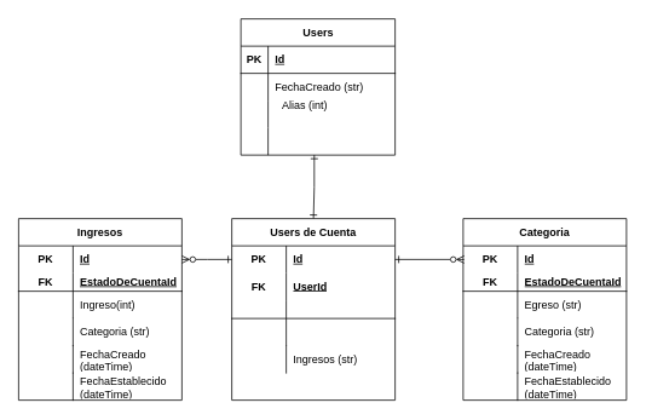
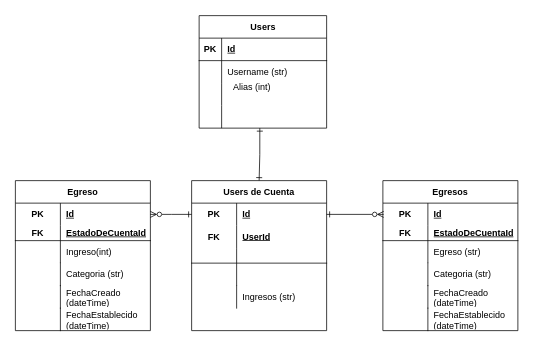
- <mxCell id="9" value="FechaCreado (str)" style="shape=partialRectangle;connectable=0;fillColor=none;top=0;left=0;bottom=0;right=0;align=left;spacingLeft=6;overflow=hidden;whiteSpace=wrap;html=1;" vertex="1" parent="7"><mxGeometry x="30" width="140" height="30" as="geometry"><mxRectangle width="140" height="30" as="alternateBounds" /></mxGeometry></mxCell>
+ <mxCell id="9" value="Username (str)" style="shape=partialRectangle;connectable=0;fillColor=none;top=0;left=0;bottom=0;right=0;align=left;spacingLeft=6;overflow=hidden;whiteSpace=wrap;html=1;" vertex="1" parent="7"><mxGeometry x="30" width="140" height="30" as="geometry"><mxRectangle width="140" height="30" as="alternateBounds" /></mxGeometry></mxCell>
- <mxCell id="44" value="Ingresos" style="shape=table;startSize=30;container=1;collapsible=1;childLayout=tableLayout;fixedRows=1;rowLines=0;fontStyle=1;align=center;resizeLast=1;html=1;whiteSpace=wrap;" vertex="1" parent="1"><mxGeometry x="20" y="240" width="180" height="200" as="geometry" /></mxCell>
+ <mxCell id="44" value="Egreso" style="shape=table;startSize=30;container=1;collapsible=1;childLayout=tableLayout;fixedRows=1;rowLines=0;fontStyle=1;align=center;resizeLast=1;html=1;whiteSpace=wrap;" vertex="1" parent="1"><mxGeometry x="20" y="240" width="180" height="200" as="geometry" /></mxCell>
- <mxCell id="31" value="Categoria" style="shape=table;startSize=30;container=1;collapsible=1;childLayout=tableLayout;fixedRows=1;rowLines=0;fontStyle=1;align=center;resizeLast=1;html=1;whiteSpace=wrap;" vertex="1" parent="1"><mxGeometry x="510" y="240" width="180" height="200" as="geometry" /></mxCell>
+ <mxCell id="31" value="Egresos" style="shape=table;startSize=30;container=1;collapsible=1;childLayout=tableLayout;fixedRows=1;rowLines=0;fontStyle=1;align=center;resizeLast=1;html=1;whiteSpace=wrap;" vertex="1" parent="1"><mxGeometry x="510" y="240" width="180" height="200" as="geometry" /></mxCell>
